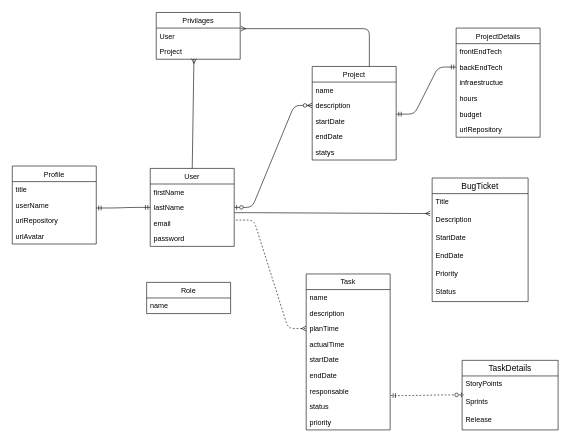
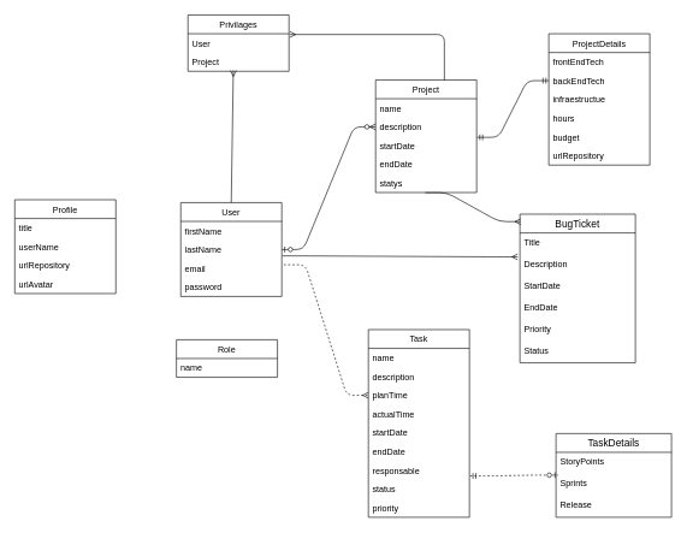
+ <mxCell id="59" value="" style="edgeStyle=entityRelationEdgeStyle;fontSize=12;html=1;endArrow=ERmany;exitX=0.491;exitY=1.008;exitDx=0;exitDy=0;exitPerimeter=0;entryX=0.007;entryY=0.05;entryDx=0;entryDy=0;entryPerimeter=0;" edge="1" parent="1" source="20" target="46"><mxGeometry width="100" height="100" relative="1" as="geometry"><mxPoint x="570" y="406" as="sourcePoint" /><mxPoint x="670" y="306" as="targetPoint" /></mxGeometry></mxCell>
- <mxCell id="12" value="" style="edgeStyle=entityRelationEdgeStyle;fontSize=12;html=1;endArrow=ERmandOne;startArrow=ERmandOne;entryX=0;entryY=0.5;entryDx=0;entryDy=0;exitX=1;exitY=0.692;exitDx=0;exitDy=0;exitPerimeter=0;" edge="1" parent="1" source="9" target="4"><mxGeometry width="100" height="100" relative="1" as="geometry"><mxPoint x="190" y="520" as="sourcePoint" /><mxPoint x="290" y="420" as="targetPoint" /></mxGeometry></mxCell>
